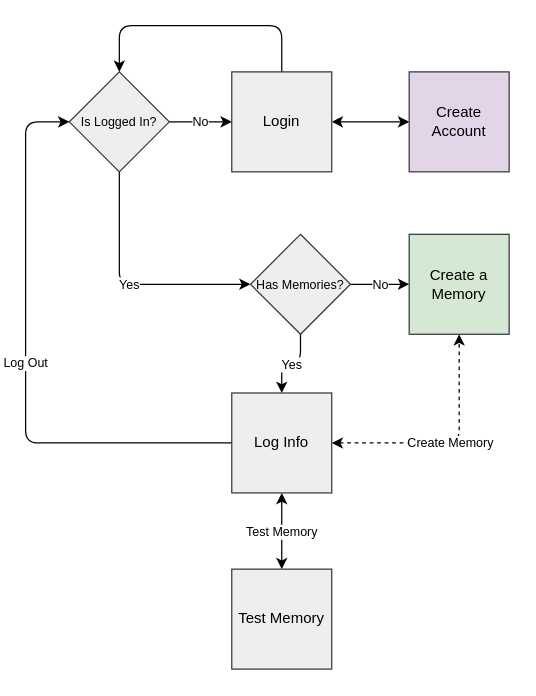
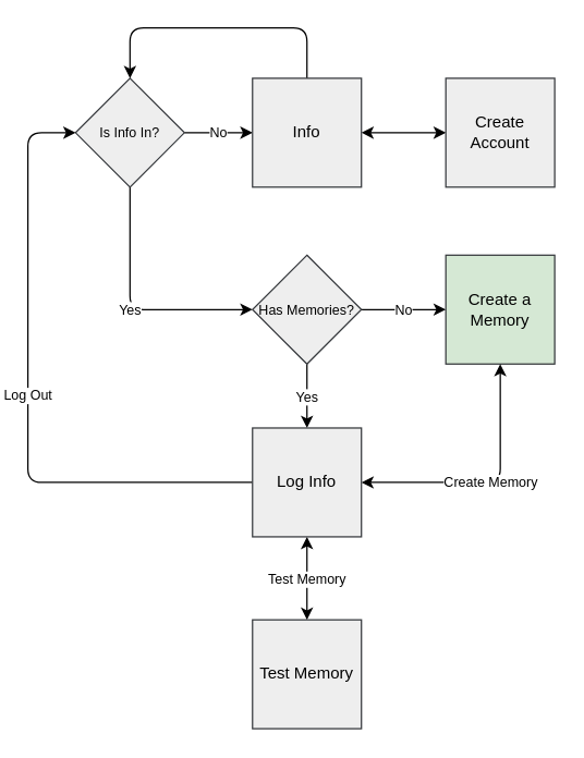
- <mxCell id="4" value="&lt;font style=&quot;font-size: 10px;&quot;&gt;Is Logged In?&lt;/font&gt;" style="rhombus;whiteSpace=wrap;html=1;fillColor=#eeeeee;strokeColor=#36393d;fontColor=#000000;" vertex="1" parent="1"><mxGeometry x="55" y="57" width="80" height="80" as="geometry" /></mxCell>
+ <mxCell id="4" value="&lt;font style=&quot;font-size: 10px;&quot;&gt;Is Info In?&lt;/font&gt;" style="rhombus;whiteSpace=wrap;html=1;fillColor=#eeeeee;strokeColor=#36393d;fontColor=#000000;" vertex="1" parent="1"><mxGeometry x="55" y="57" width="80" height="80" as="geometry" /></mxCell>
- <mxCell id="7" value="Login" style="whiteSpace=wrap;html=1;aspect=fixed;fillColor=#eeeeee;strokeColor=#36393d;fontColor=#000000;" vertex="1" parent="1"><mxGeometry x="185" y="57" width="80" height="80" as="geometry" /></mxCell>
+ <mxCell id="7" value="Info" style="whiteSpace=wrap;html=1;aspect=fixed;fillColor=#eeeeee;strokeColor=#36393d;fontColor=#000000;" vertex="1" parent="1"><mxGeometry x="185" y="57" width="80" height="80" as="geometry" /></mxCell>
- <mxCell id="8" value="Create Account" style="whiteSpace=wrap;html=1;aspect=fixed;fillColor=#e1d5e7;strokeColor=#36393d;fontColor=#000000;" vertex="1" parent="1"><mxGeometry x="327" y="57" width="80" height="80" as="geometry" /></mxCell>
+ <mxCell id="8" value="Create Account" style="whiteSpace=wrap;html=1;aspect=fixed;fillColor=#eeeeee;strokeColor=#36393d;fontColor=#000000;" vertex="1" parent="1"><mxGeometry x="327" y="57" width="80" height="80" as="geometry" /></mxCell>
- <mxCell id="11" value="&lt;font style=&quot;font-size: 10px;&quot;&gt;Has Memories?&lt;/font&gt;" style="rhombus;whiteSpace=wrap;html=1;fillColor=#eeeeee;strokeColor=#36393d;fontColor=#000000;" vertex="1" parent="1"><mxGeometry x="200" y="187" width="80" height="80" as="geometry" /></mxCell>
+ <mxCell id="11" value="&lt;font style=&quot;font-size: 10px;&quot;&gt;Has Memories?&lt;/font&gt;" style="rhombus;whiteSpace=wrap;html=1;fillColor=#eeeeee;strokeColor=#36393d;fontColor=#000000;" vertex="1" parent="1"><mxGeometry x="185" y="187" width="80" height="80" as="geometry" /></mxCell>
- <mxCell id="14" value="Create Memory" style="edgeStyle=orthogonalEdgeStyle;html=1;exitX=1;exitY=0.5;exitDx=0;exitDy=0;entryX=0.5;entryY=1;entryDx=0;entryDy=0;labelBackgroundColor=#FFFFFF;strokeColor=#000000;fontSize=10;fontColor=#000000;startArrow=classic;startFill=1;dashed=1;" edge="1" parent="1" source="16" target="12"><mxGeometry relative="1" as="geometry" /></mxCell>
+ <mxCell id="14" value="Create Memory" style="edgeStyle=orthogonalEdgeStyle;html=1;exitX=1;exitY=0.5;exitDx=0;exitDy=0;entryX=0.5;entryY=1;entryDx=0;entryDy=0;labelBackgroundColor=#FFFFFF;strokeColor=#000000;fontSize=10;fontColor=#000000;startArrow=classic;startFill=1;" edge="1" parent="1" source="16" target="12"><mxGeometry relative="1" as="geometry" /></mxCell>
